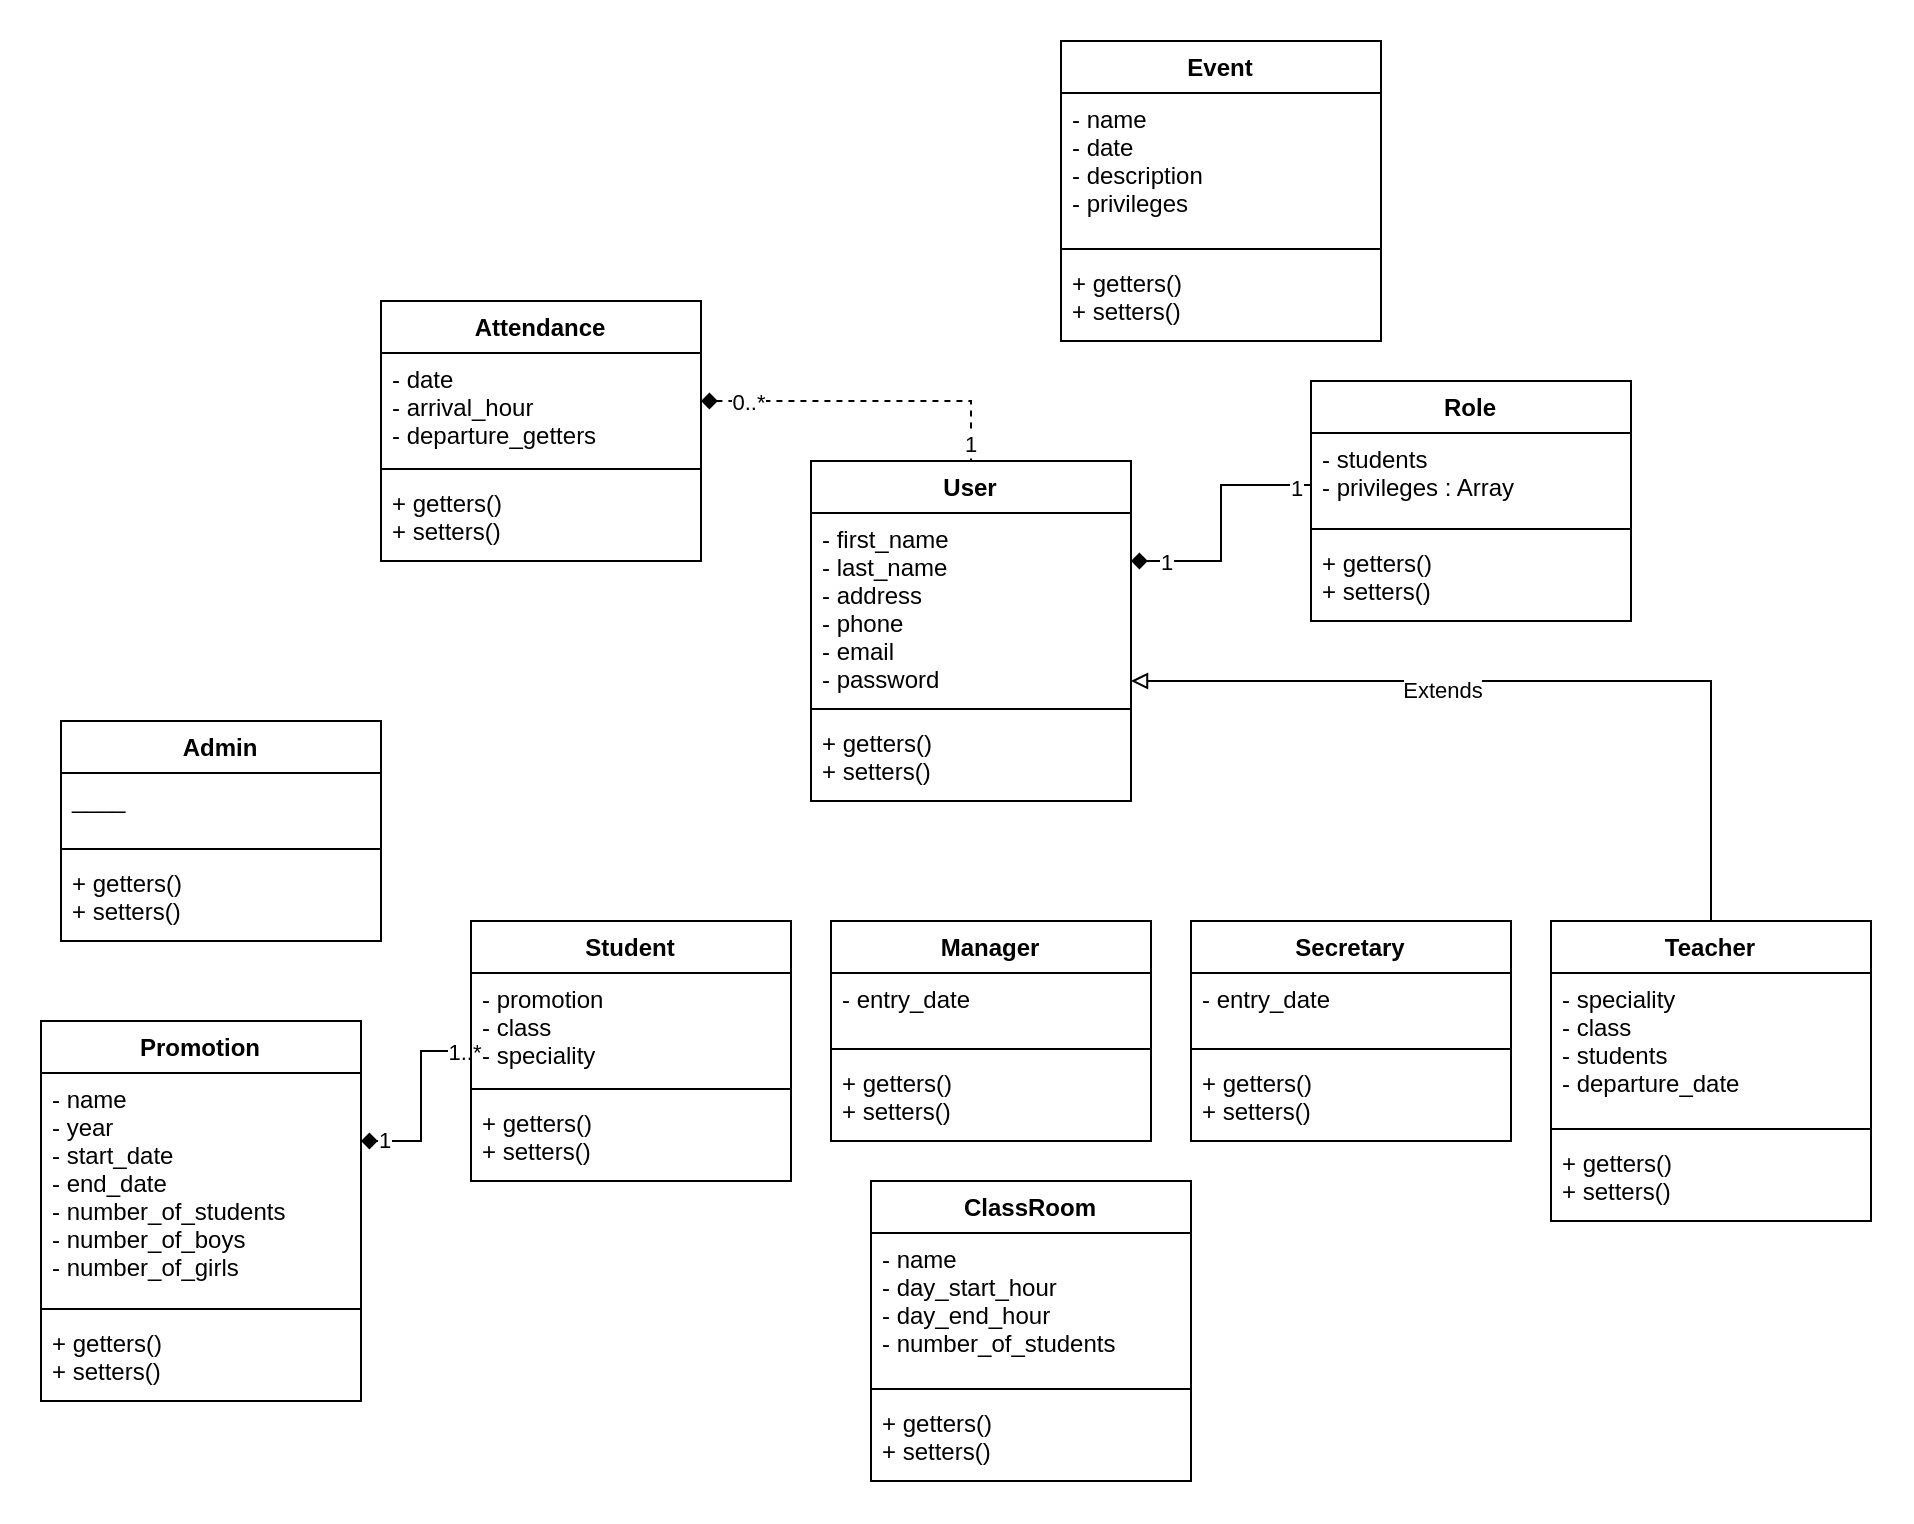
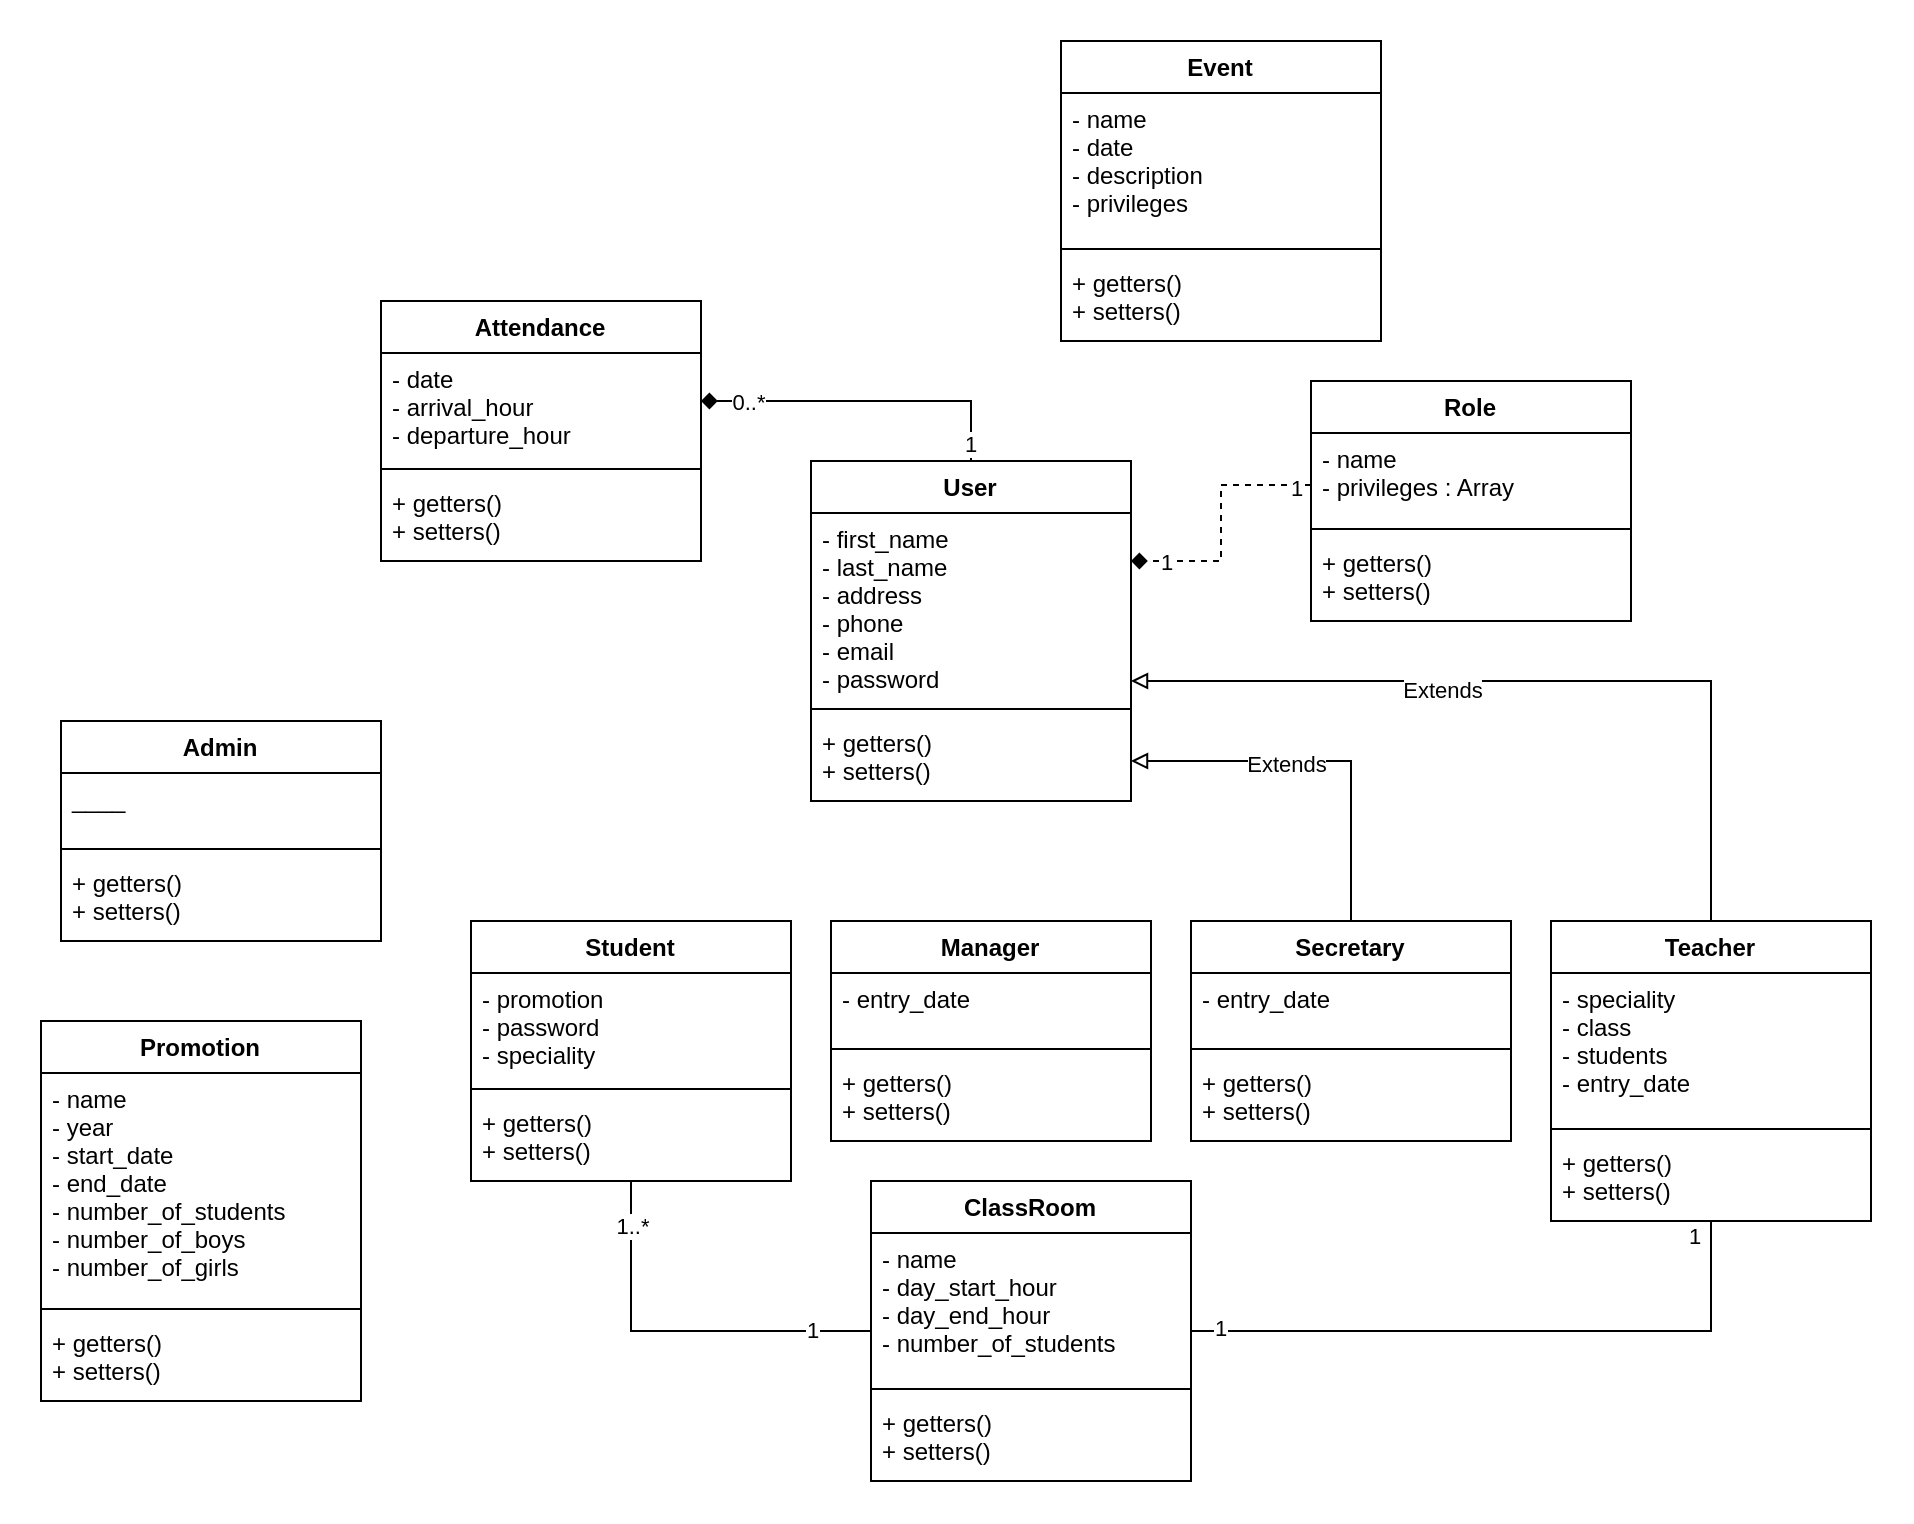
- <mxCell id="51" value="- date&#10;- arrival_hour&#10;- departure_getters" style="text;strokeColor=none;fillColor=none;align=left;verticalAlign=top;spacingLeft=4;spacingRight=4;overflow=hidden;rotatable=0;points=[[0,0.5],[1,0.5]];portConstraint=eastwest;" vertex="1" parent="50"><mxGeometry y="26" width="160" height="54" as="geometry" /></mxCell>
+ <mxCell id="51" value="- date&#10;- arrival_hour&#10;- departure_hour" style="text;strokeColor=none;fillColor=none;align=left;verticalAlign=top;spacingLeft=4;spacingRight=4;overflow=hidden;rotatable=0;points=[[0,0.5],[1,0.5]];portConstraint=eastwest;" vertex="1" parent="50"><mxGeometry y="26" width="160" height="54" as="geometry" /></mxCell>
- <mxCell id="47" style="edgeStyle=orthogonalEdgeStyle;rounded=0;orthogonalLoop=1;jettySize=auto;html=1;endArrow=none;endFill=0;startArrow=diamond;startFill=1;dashed=1;" edge="1" parent="1" source="50" target="2"><mxGeometry relative="1" as="geometry"><Array as="points"><mxPoint x="485" y="200" /></Array></mxGeometry></mxCell>
+ <mxCell id="47" style="edgeStyle=orthogonalEdgeStyle;rounded=0;orthogonalLoop=1;jettySize=auto;html=1;endArrow=none;endFill=0;startArrow=diamond;startFill=1;" edge="1" parent="1" source="50" target="2"><mxGeometry relative="1" as="geometry"><Array as="points"><mxPoint x="485" y="200" /></Array></mxGeometry></mxCell>
- <mxCell id="17" value="- students&#10;- privileges : Array" style="text;strokeColor=none;fillColor=none;align=left;verticalAlign=top;spacingLeft=4;spacingRight=4;overflow=hidden;rotatable=0;points=[[0,0.5],[1,0.5]];portConstraint=eastwest;" vertex="1" parent="16"><mxGeometry y="26" width="160" height="44" as="geometry" /></mxCell>
+ <mxCell id="17" value="- name&#10;- privileges : Array" style="text;strokeColor=none;fillColor=none;align=left;verticalAlign=top;spacingLeft=4;spacingRight=4;overflow=hidden;rotatable=0;points=[[0,0.5],[1,0.5]];portConstraint=eastwest;" vertex="1" parent="16"><mxGeometry y="26" width="160" height="44" as="geometry" /></mxCell>
- <mxCell id="13" style="edgeStyle=orthogonalEdgeStyle;rounded=0;orthogonalLoop=1;jettySize=auto;html=1;endArrow=diamond;endFill=1;" edge="1" parent="1" source="16" target="2"><mxGeometry relative="1" as="geometry"><Array as="points"><mxPoint x="610" y="242" /><mxPoint x="610" y="280" /></Array></mxGeometry></mxCell>
+ <mxCell id="13" style="edgeStyle=orthogonalEdgeStyle;rounded=0;orthogonalLoop=1;jettySize=auto;html=1;endArrow=diamond;endFill=1;dashed=1;" edge="1" parent="1" source="16" target="2"><mxGeometry relative="1" as="geometry"><Array as="points"><mxPoint x="610" y="242" /><mxPoint x="610" y="280" /></Array></mxGeometry></mxCell>
+ <mxCell id="33" style="edgeStyle=orthogonalEdgeStyle;rounded=0;orthogonalLoop=1;jettySize=auto;html=1;endArrow=block;endFill=0;" edge="1" parent="1" source="35" target="2"><mxGeometry relative="1" as="geometry"><Array as="points"><mxPoint x="675" y="380" /></Array></mxGeometry></mxCell>
+ <mxCell id="34" value="Extends" style="edgeLabel;html=1;align=center;verticalAlign=middle;resizable=0;points=[];" vertex="1" connectable="0" parent="33"><mxGeometry x="0.192" y="1" relative="1" as="geometry"><mxPoint as="offset" /></mxGeometry></mxCell>
- <mxCell id="40" value="- promotion&#10;- class&#10;- speciality" style="text;strokeColor=none;fillColor=none;align=left;verticalAlign=top;spacingLeft=4;spacingRight=4;overflow=hidden;rotatable=0;points=[[0,0.5],[1,0.5]];portConstraint=eastwest;" vertex="1" parent="39"><mxGeometry y="26" width="160" height="54" as="geometry" /></mxCell>
+ <mxCell id="40" value="- promotion&#10;- password&#10;- speciality" style="text;strokeColor=none;fillColor=none;align=left;verticalAlign=top;spacingLeft=4;spacingRight=4;overflow=hidden;rotatable=0;points=[[0,0.5],[1,0.5]];portConstraint=eastwest;" vertex="1" parent="39"><mxGeometry y="26" width="160" height="54" as="geometry" /></mxCell>
- <mxCell id="26" value="- speciality&#10;- class&#10;- students&#10;- departure_date" style="text;strokeColor=none;fillColor=none;align=left;verticalAlign=top;spacingLeft=4;spacingRight=4;overflow=hidden;rotatable=0;points=[[0,0.5],[1,0.5]];portConstraint=eastwest;" vertex="1" parent="25"><mxGeometry y="26" width="160" height="74" as="geometry" /></mxCell>
+ <mxCell id="26" value="- speciality&#10;- class&#10;- students&#10;- entry_date" style="text;strokeColor=none;fillColor=none;align=left;verticalAlign=top;spacingLeft=4;spacingRight=4;overflow=hidden;rotatable=0;points=[[0,0.5],[1,0.5]];portConstraint=eastwest;" vertex="1" parent="25"><mxGeometry y="26" width="160" height="74" as="geometry" /></mxCell>
- <mxCell id="6" style="edgeStyle=orthogonalEdgeStyle;rounded=0;orthogonalLoop=1;jettySize=auto;html=1;endArrow=none;endFill=0;startArrow=diamond;startFill=1;" edge="1" parent="1" source="9" target="39"><mxGeometry relative="1" as="geometry"><mxPoint x="270" y="650" as="targetPoint" /><Array as="points"><mxPoint x="210" y="570" /><mxPoint x="210" y="525" /></Array></mxGeometry></mxCell>
- <mxCell id="7" value="1..*" style="edgeLabel;html=1;align=center;verticalAlign=middle;resizable=0;points=[];" vertex="1" connectable="0" parent="6"><mxGeometry x="0.929" relative="1" as="geometry"><mxPoint as="offset" /></mxGeometry></mxCell>
- <mxCell id="8" value="1" style="edgeLabel;html=1;align=center;verticalAlign=middle;resizable=0;points=[];" vertex="1" connectable="0" parent="6"><mxGeometry x="-0.781" y="1" relative="1" as="geometry"><mxPoint as="offset" /></mxGeometry></mxCell>
+ <mxCell id="54" style="edgeStyle=orthogonalEdgeStyle;rounded=0;orthogonalLoop=1;jettySize=auto;html=1;endArrow=none;endFill=0;" edge="1" parent="1" source="57" target="39"><mxGeometry relative="1" as="geometry"><Array as="points"><mxPoint x="315" y="665" /></Array></mxGeometry></mxCell>
+ <mxCell id="55" value="1..*" style="edgeLabel;html=1;align=center;verticalAlign=middle;resizable=0;points=[];" vertex="1" connectable="0" parent="54"><mxGeometry x="0.771" relative="1" as="geometry"><mxPoint as="offset" /></mxGeometry></mxCell>
+ <mxCell id="56" value="1" style="edgeLabel;html=1;align=center;verticalAlign=middle;resizable=0;points=[];" vertex="1" connectable="0" parent="54"><mxGeometry x="-0.695" y="-1" relative="1" as="geometry"><mxPoint as="offset" /></mxGeometry></mxCell>
+ <mxCell id="22" style="edgeStyle=orthogonalEdgeStyle;rounded=0;orthogonalLoop=1;jettySize=auto;html=1;endArrow=none;endFill=0;" edge="1" parent="1" source="25" target="57"><mxGeometry relative="1" as="geometry"><Array as="points"><mxPoint x="855" y="665" /></Array></mxGeometry></mxCell>
+ <mxCell id="23" value="1" style="edgeLabel;html=1;align=center;verticalAlign=middle;resizable=0;points=[];" vertex="1" connectable="0" parent="22"><mxGeometry x="0.913" y="-2" relative="1" as="geometry"><mxPoint as="offset" /></mxGeometry></mxCell>
+ <mxCell id="24" value="1" style="edgeLabel;html=1;align=center;verticalAlign=middle;resizable=0;points=[];" vertex="1" connectable="0" parent="22"><mxGeometry x="-0.954" y="-1" relative="1" as="geometry"><mxPoint x="-7.03" as="offset" /></mxGeometry></mxCell>
